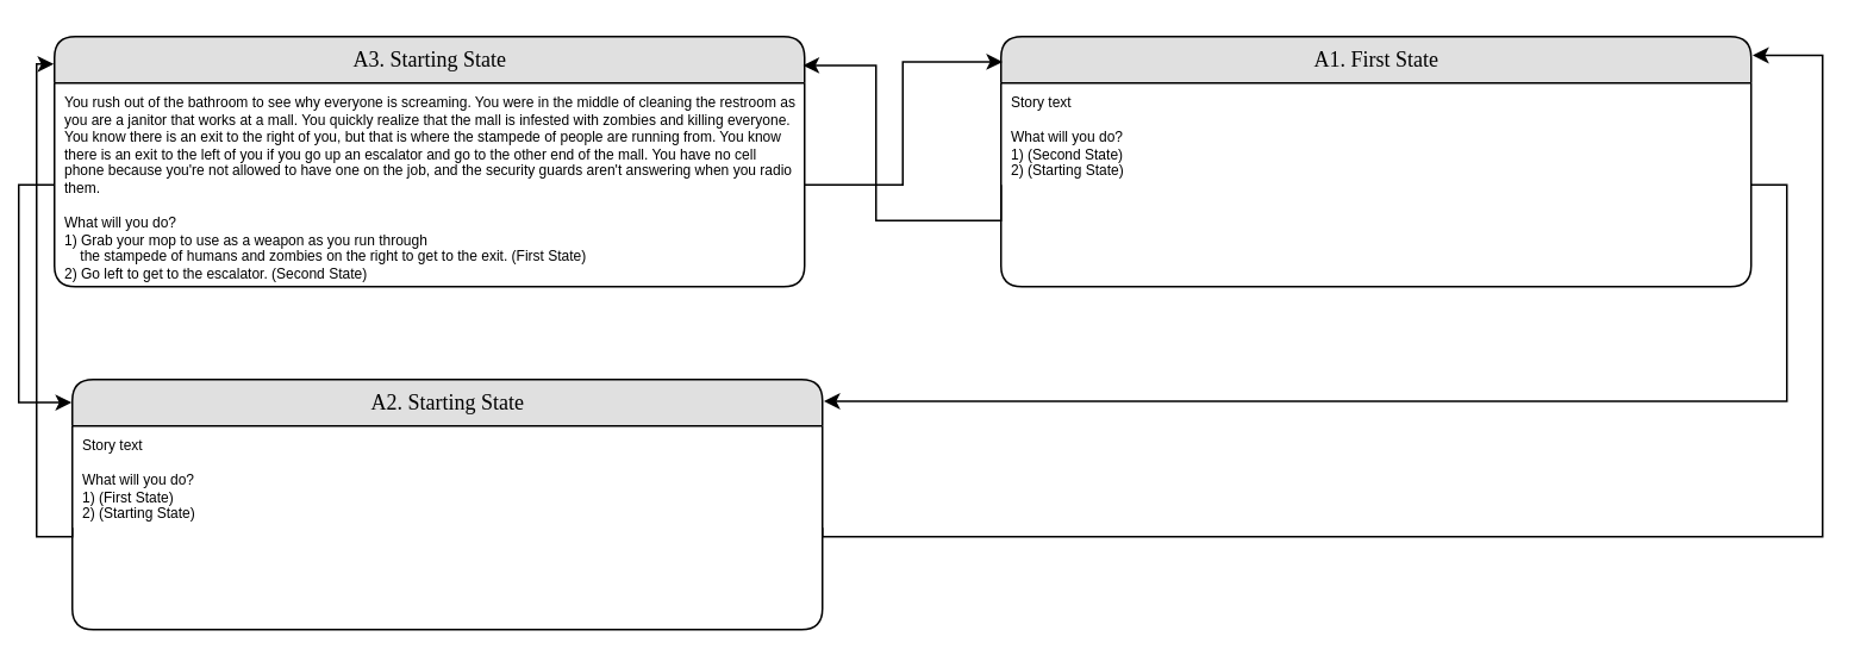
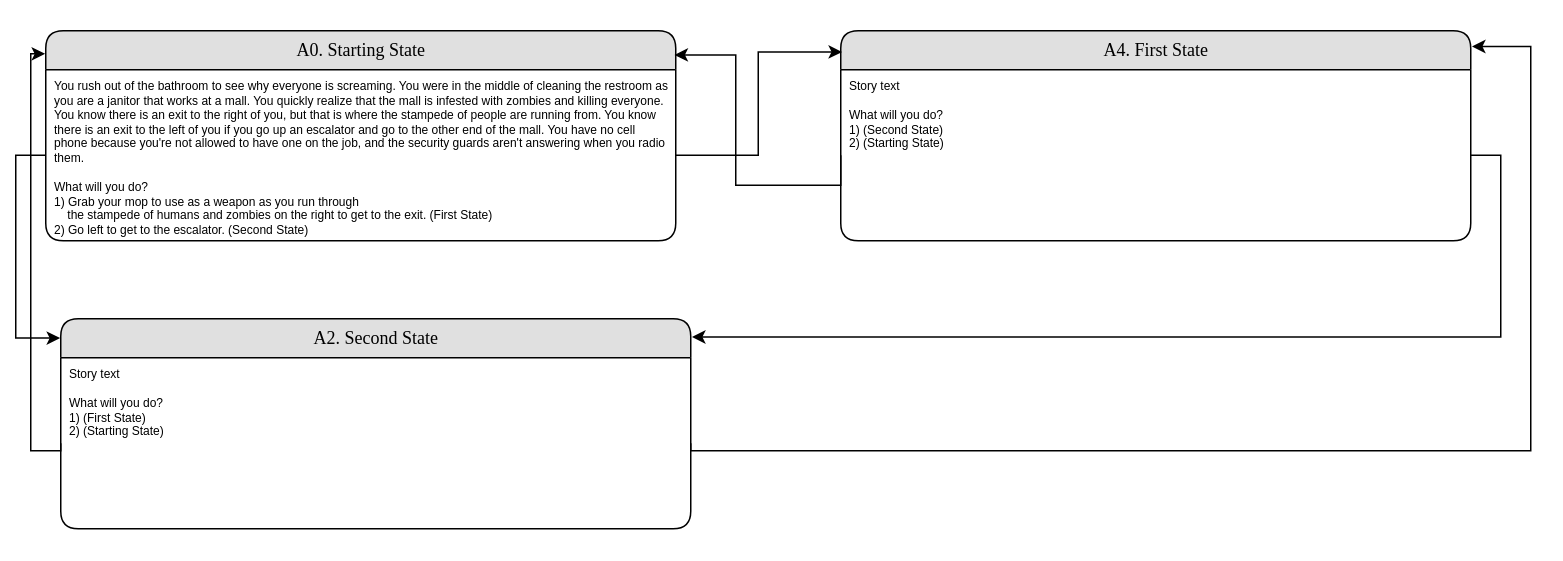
- <mxCell id="2" value="A3. Starting State" style="swimlane;html=1;fontStyle=0;childLayout=stackLayout;horizontal=1;startSize=26;fillColor=#e0e0e0;horizontalStack=0;resizeParent=1;resizeLast=0;collapsible=1;marginBottom=0;swimlaneFillColor=#ffffff;align=center;rounded=1;shadow=0;comic=0;labelBackgroundColor=none;strokeWidth=1;fontFamily=Verdana;fontSize=12" parent="1" vertex="1"><mxGeometry x="30" y="20" width="420" height="140" as="geometry" /></mxCell>
+ <mxCell id="2" value="A0. Starting State" style="swimlane;html=1;fontStyle=0;childLayout=stackLayout;horizontal=1;startSize=26;fillColor=#e0e0e0;horizontalStack=0;resizeParent=1;resizeLast=0;collapsible=1;marginBottom=0;swimlaneFillColor=#ffffff;align=center;rounded=1;shadow=0;comic=0;labelBackgroundColor=none;strokeWidth=1;fontFamily=Verdana;fontSize=12" parent="1" vertex="1"><mxGeometry x="30" y="20" width="420" height="140" as="geometry" /></mxCell>
- <mxCell id="4" value="A1. First State" style="swimlane;html=1;fontStyle=0;childLayout=stackLayout;horizontal=1;startSize=26;fillColor=#e0e0e0;horizontalStack=0;resizeParent=1;resizeLast=0;collapsible=1;marginBottom=0;swimlaneFillColor=#ffffff;align=center;rounded=1;shadow=0;comic=0;labelBackgroundColor=none;strokeWidth=1;fontFamily=Verdana;fontSize=12" parent="1" vertex="1"><mxGeometry x="560" y="20" width="420" height="140" as="geometry" /></mxCell>
+ <mxCell id="4" value="A4. First State" style="swimlane;html=1;fontStyle=0;childLayout=stackLayout;horizontal=1;startSize=26;fillColor=#e0e0e0;horizontalStack=0;resizeParent=1;resizeLast=0;collapsible=1;marginBottom=0;swimlaneFillColor=#ffffff;align=center;rounded=1;shadow=0;comic=0;labelBackgroundColor=none;strokeWidth=1;fontFamily=Verdana;fontSize=12" parent="1" vertex="1"><mxGeometry x="560" y="20" width="420" height="140" as="geometry" /></mxCell>
- <mxCell id="6" value="A2. Starting State" style="swimlane;html=1;fontStyle=0;childLayout=stackLayout;horizontal=1;startSize=26;fillColor=#e0e0e0;horizontalStack=0;resizeParent=1;resizeLast=0;collapsible=1;marginBottom=0;swimlaneFillColor=#ffffff;align=center;rounded=1;shadow=0;comic=0;labelBackgroundColor=none;strokeWidth=1;fontFamily=Verdana;fontSize=12" parent="1" vertex="1"><mxGeometry x="40" y="212" width="420" height="140" as="geometry" /></mxCell>
+ <mxCell id="6" value="A2. Second State" style="swimlane;html=1;fontStyle=0;childLayout=stackLayout;horizontal=1;startSize=26;fillColor=#e0e0e0;horizontalStack=0;resizeParent=1;resizeLast=0;collapsible=1;marginBottom=0;swimlaneFillColor=#ffffff;align=center;rounded=1;shadow=0;comic=0;labelBackgroundColor=none;strokeWidth=1;fontFamily=Verdana;fontSize=12" parent="1" vertex="1"><mxGeometry x="40" y="212" width="420" height="140" as="geometry" /></mxCell>
